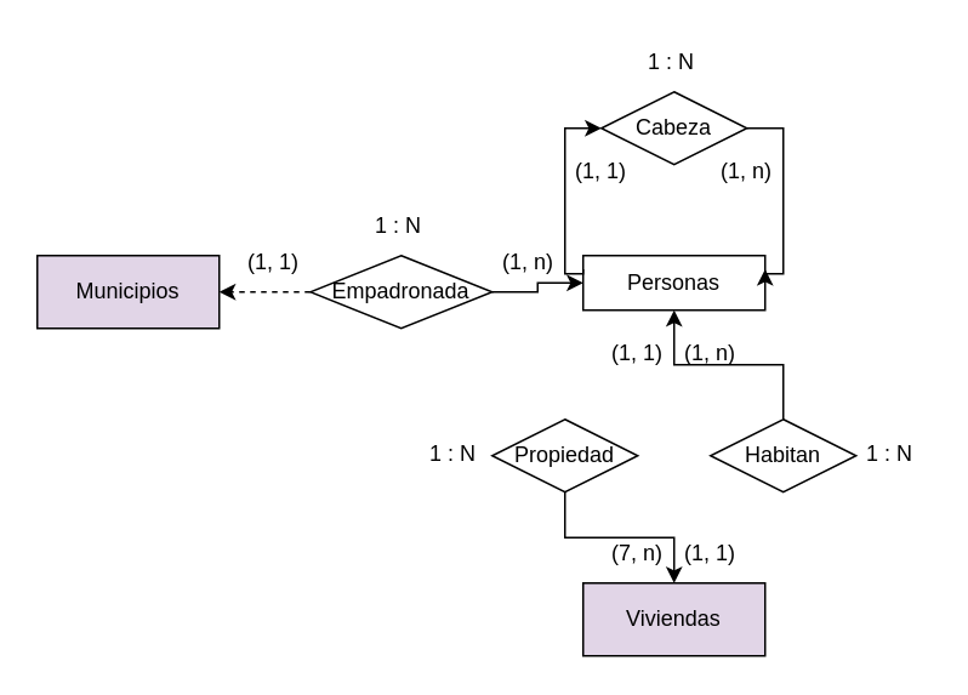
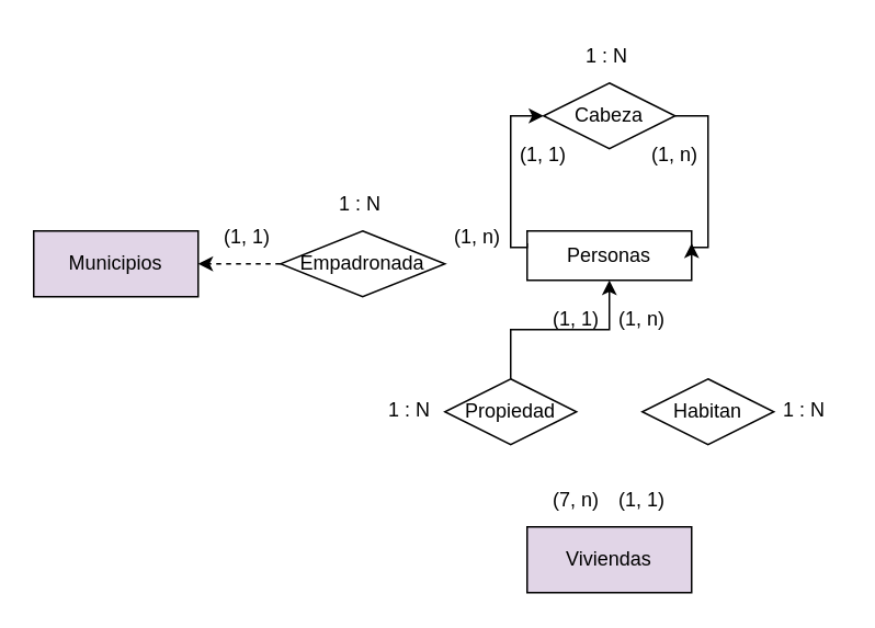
- <mxCell id="5" value="" style="edgeStyle=orthogonalEdgeStyle;rounded=0;orthogonalLoop=1;jettySize=auto;html=1;" edge="1" parent="1" source="7" target="4"><mxGeometry relative="1" as="geometry" /></mxCell>
+ <mxCell id="16" style="edgeStyle=orthogonalEdgeStyle;rounded=0;orthogonalLoop=1;jettySize=auto;html=1;entryX=0.5;entryY=1;entryDx=0;entryDy=0;" edge="1" parent="1" source="18" target="4"><mxGeometry relative="1" as="geometry" /></mxCell>
- <mxCell id="8" value="" style="edgeStyle=orthogonalEdgeStyle;rounded=0;orthogonalLoop=1;jettySize=auto;html=1;" edge="1" parent="1" source="9" target="4"><mxGeometry relative="1" as="geometry" /></mxCell>
- <mxCell id="17" style="edgeStyle=orthogonalEdgeStyle;rounded=0;orthogonalLoop=1;jettySize=auto;html=1;entryX=0.5;entryY=0;entryDx=0;entryDy=0;" edge="1" parent="1" source="18" target="3"><mxGeometry relative="1" as="geometry" /></mxCell>
